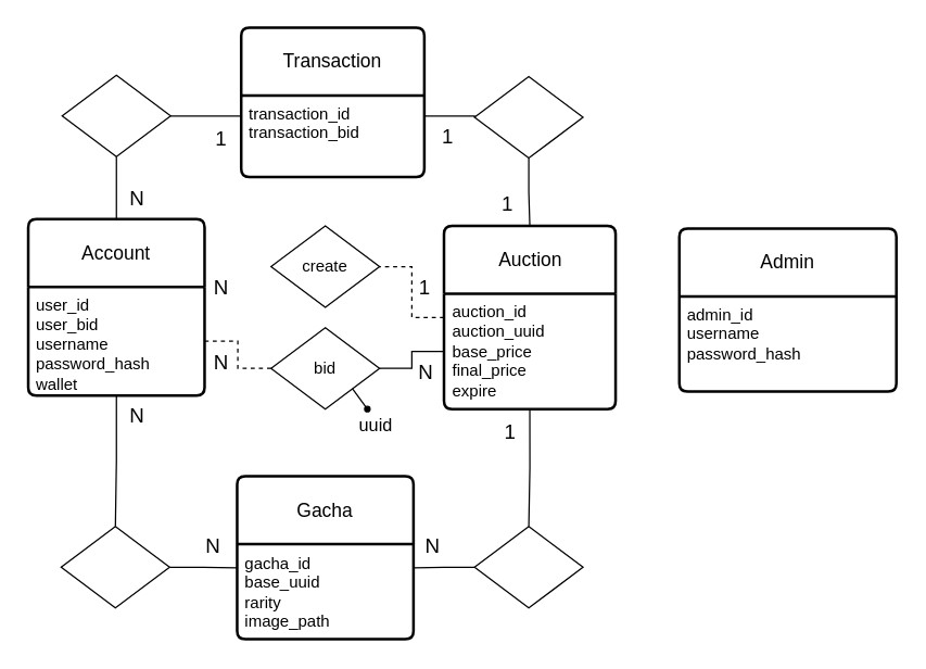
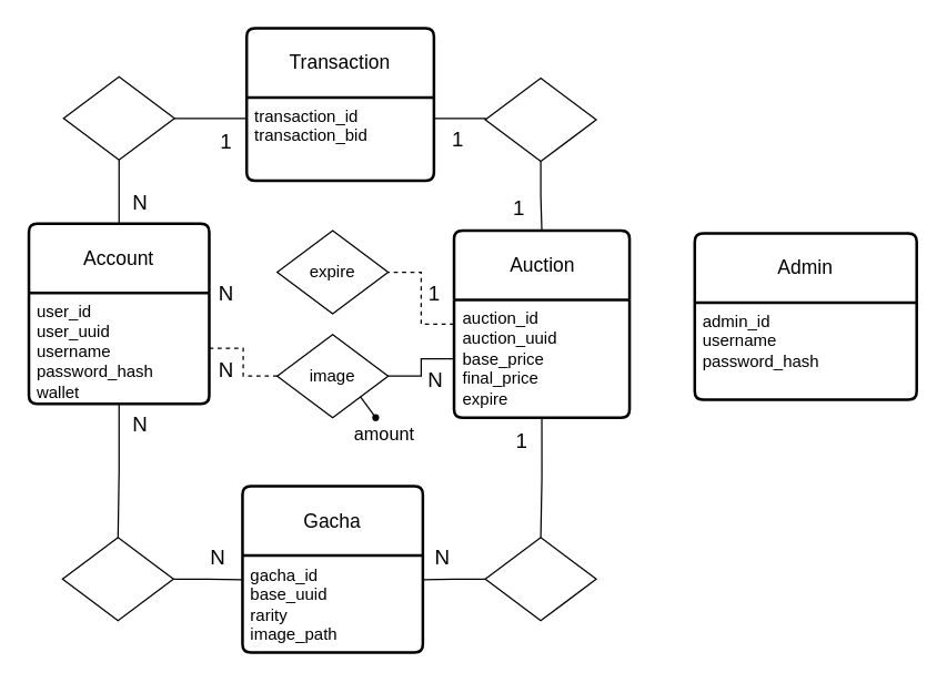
- <mxCell id="8" value="create" style="shape=rhombus;perimeter=rhombusPerimeter;whiteSpace=wrap;html=1;align=center;direction=west;" vertex="1" parent="1"><mxGeometry x="199" y="166" width="80" height="60" as="geometry" /></mxCell>
+ <mxCell id="8" value="expire" style="shape=rhombus;perimeter=rhombusPerimeter;whiteSpace=wrap;html=1;align=center;direction=west;" vertex="1" parent="1"><mxGeometry x="199" y="166" width="80" height="60" as="geometry" /></mxCell>
- <mxCell id="3" value="&lt;div&gt;user_id&lt;/div&gt;&lt;div&gt;user_bid&lt;/div&gt;&lt;div&gt;username&lt;/div&gt;&lt;div&gt;password_hash&lt;/div&gt;&lt;div&gt;wallet&lt;br&gt;&lt;/div&gt;&lt;div&gt;&lt;br&gt;&lt;/div&gt;" style="align=left;strokeColor=none;fillColor=none;spacingLeft=4;fontSize=12;verticalAlign=top;resizable=0;rotatable=0;part=1;html=1;" vertex="1" parent="2"><mxGeometry y="50" width="130" height="80" as="geometry" /></mxCell>
+ <mxCell id="3" value="&lt;div&gt;user_id&lt;/div&gt;&lt;div&gt;user_uuid&lt;/div&gt;&lt;div&gt;username&lt;/div&gt;&lt;div&gt;password_hash&lt;/div&gt;&lt;div&gt;wallet&lt;br&gt;&lt;/div&gt;&lt;div&gt;&lt;br&gt;&lt;/div&gt;" style="align=left;strokeColor=none;fillColor=none;spacingLeft=4;fontSize=12;verticalAlign=top;resizable=0;rotatable=0;part=1;html=1;" vertex="1" parent="2"><mxGeometry y="50" width="130" height="80" as="geometry" /></mxCell>
- <mxCell id="30" value="bid" style="shape=rhombus;perimeter=rhombusPerimeter;whiteSpace=wrap;html=1;align=center;direction=west;" vertex="1" parent="1"><mxGeometry x="199" y="241" width="80" height="60" as="geometry" /></mxCell>
+ <mxCell id="30" value="image" style="shape=rhombus;perimeter=rhombusPerimeter;whiteSpace=wrap;html=1;align=center;direction=west;" vertex="1" parent="1"><mxGeometry x="199" y="241" width="80" height="60" as="geometry" /></mxCell>
- <mxCell id="33" value="uuid" style="text;html=1;align=center;verticalAlign=middle;resizable=0;points=[];autosize=1;strokeColor=none;fillColor=none;fontSize=13;" vertex="1" parent="1"><mxGeometry x="241" y="298" width="70" height="30" as="geometry" /></mxCell>
+ <mxCell id="33" value="amount" style="text;html=1;align=center;verticalAlign=middle;resizable=0;points=[];autosize=1;strokeColor=none;fillColor=none;fontSize=13;" vertex="1" parent="1"><mxGeometry x="241" y="298" width="70" height="30" as="geometry" /></mxCell>
